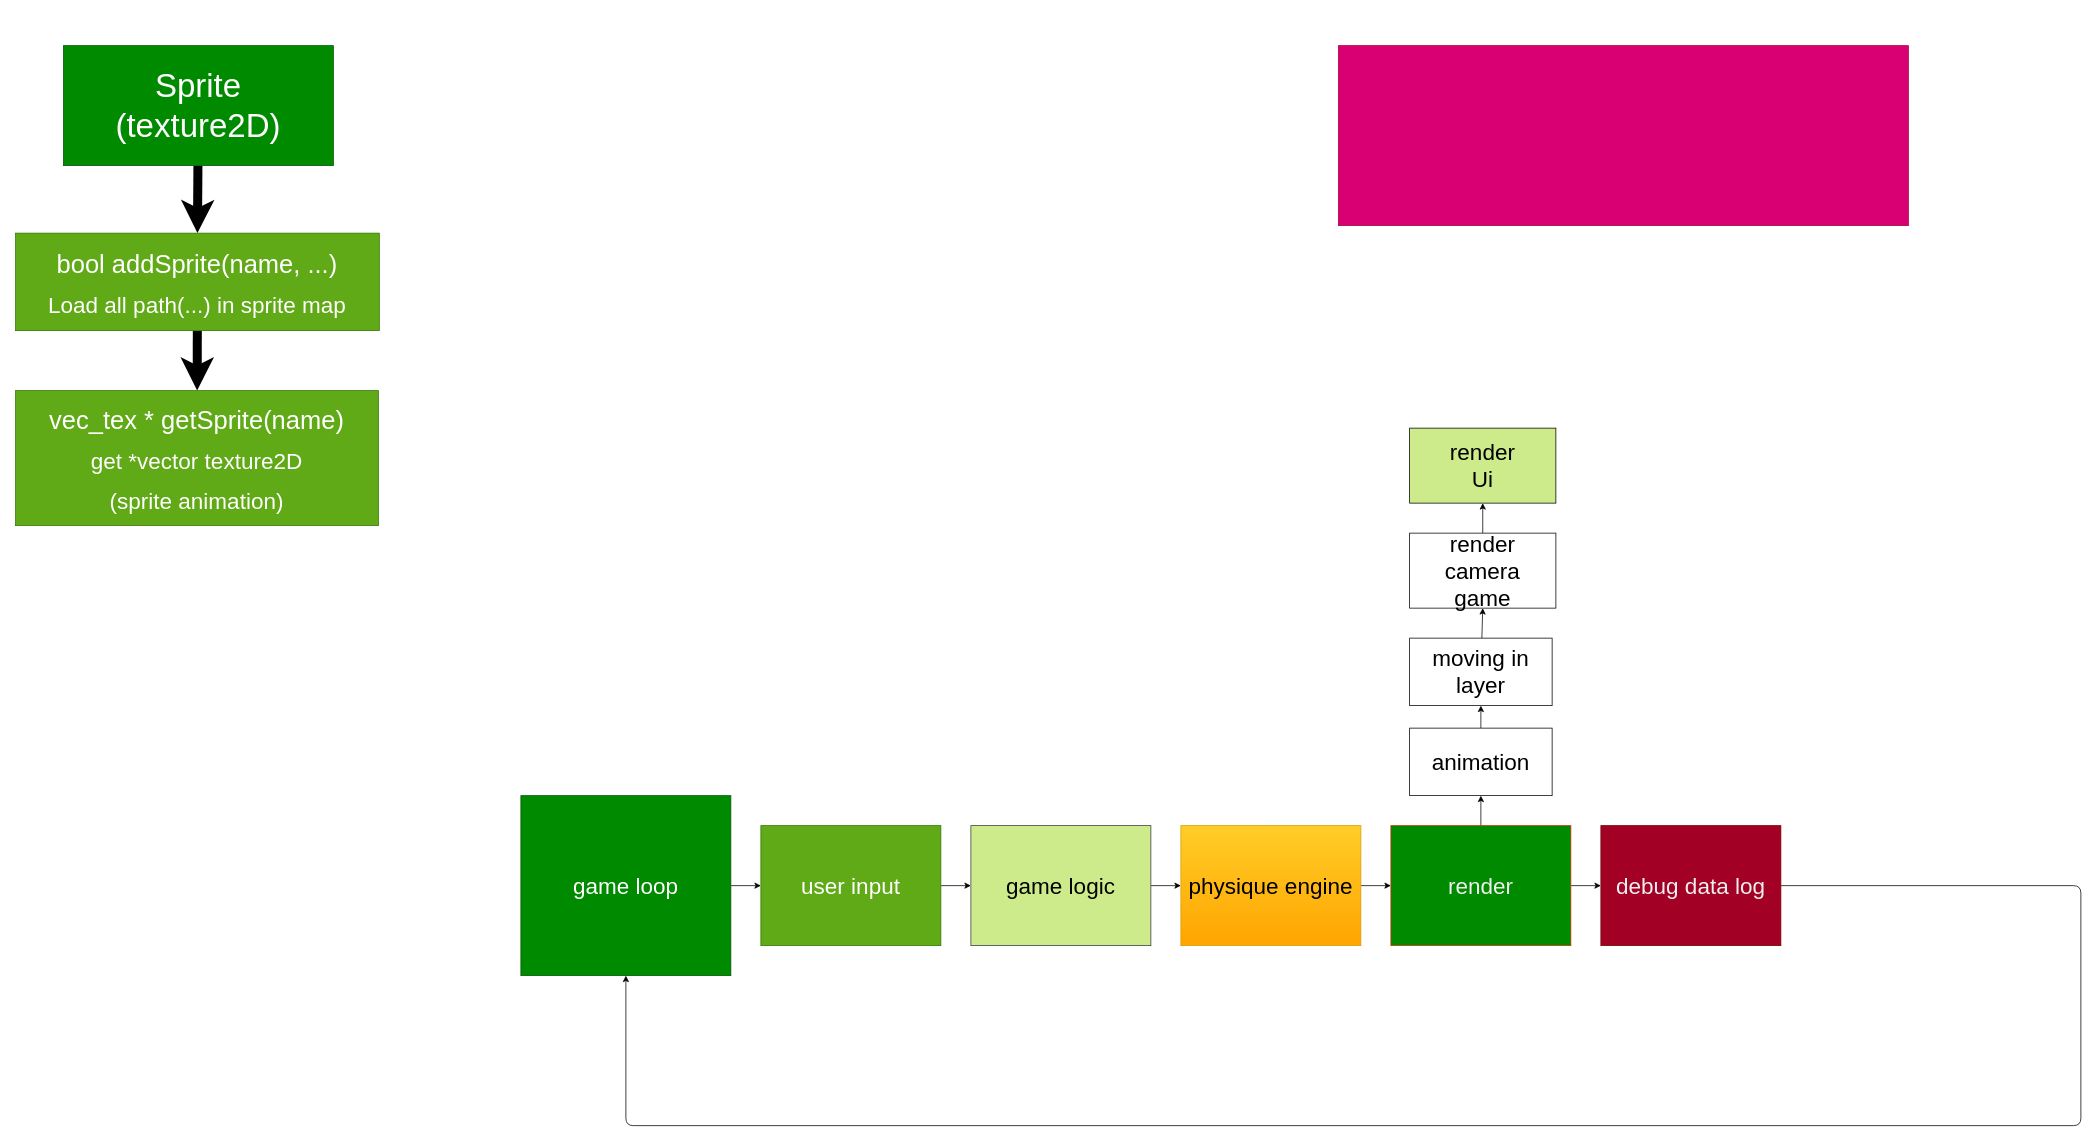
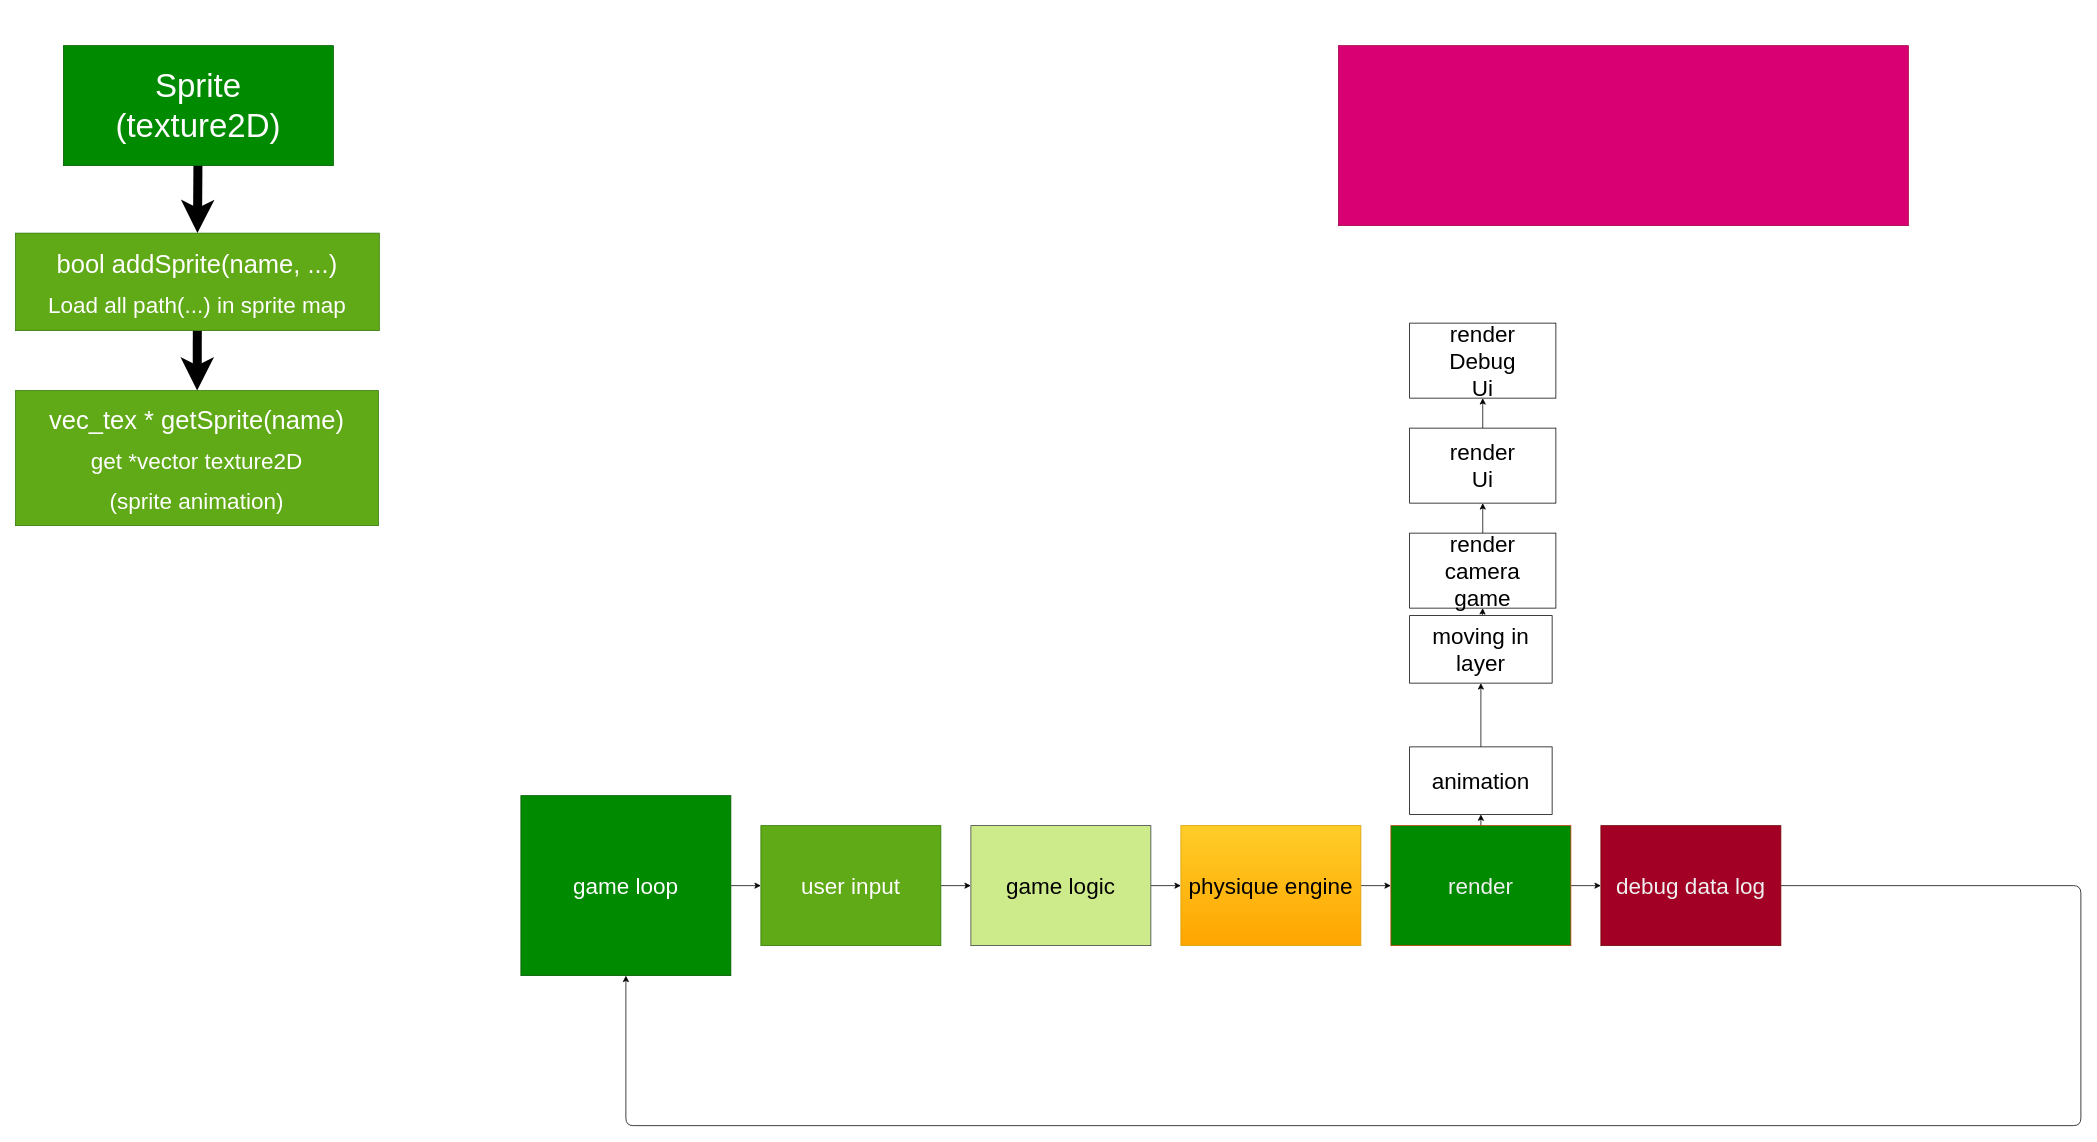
+ <mxCell id="28" value="render&lt;br&gt;Debug&lt;br&gt;Ui" style="whiteSpace=wrap;html=1;fontSize=30;" parent="1" vertex="1"><mxGeometry x="1879" y="430" width="195" height="100" as="geometry" /></mxCell>
+ <mxCell id="26" style="edgeStyle=none;html=1;entryX=0.5;entryY=1;entryDx=0;entryDy=0;fontSize=30;fontColor=#030303;" parent="1" source="27" target="28" edge="1"><mxGeometry relative="1" as="geometry" /></mxCell>
- <mxCell id="27" value="render&lt;br&gt;Ui" style="whiteSpace=wrap;html=1;fontSize=30;fillColor=#cdeb8b;" parent="1" vertex="1"><mxGeometry x="1879" y="570" width="195" height="100" as="geometry" /></mxCell>
+ <mxCell id="27" value="render&lt;br&gt;Ui" style="whiteSpace=wrap;html=1;fontSize=30;" parent="1" vertex="1"><mxGeometry x="1879" y="570" width="195" height="100" as="geometry" /></mxCell>
- <mxCell id="21" value="moving in layer" style="whiteSpace=wrap;html=1;fontSize=30;" parent="1" vertex="1"><mxGeometry x="1879" y="850" width="190" height="90" as="geometry" /></mxCell>
+ <mxCell id="21" value="moving in layer" style="whiteSpace=wrap;html=1;fontSize=30;" parent="1" vertex="1"><mxGeometry x="1879" y="820" width="190" height="90" as="geometry" /></mxCell>
- <mxCell id="19" value="animation" style="whiteSpace=wrap;html=1;fontSize=30;" parent="1" vertex="1"><mxGeometry x="1879" y="970" width="190" height="90" as="geometry" /></mxCell>
+ <mxCell id="19" value="animation" style="whiteSpace=wrap;html=1;fontSize=30;" parent="1" vertex="1"><mxGeometry x="1879" y="995" width="190" height="90" as="geometry" /></mxCell>
